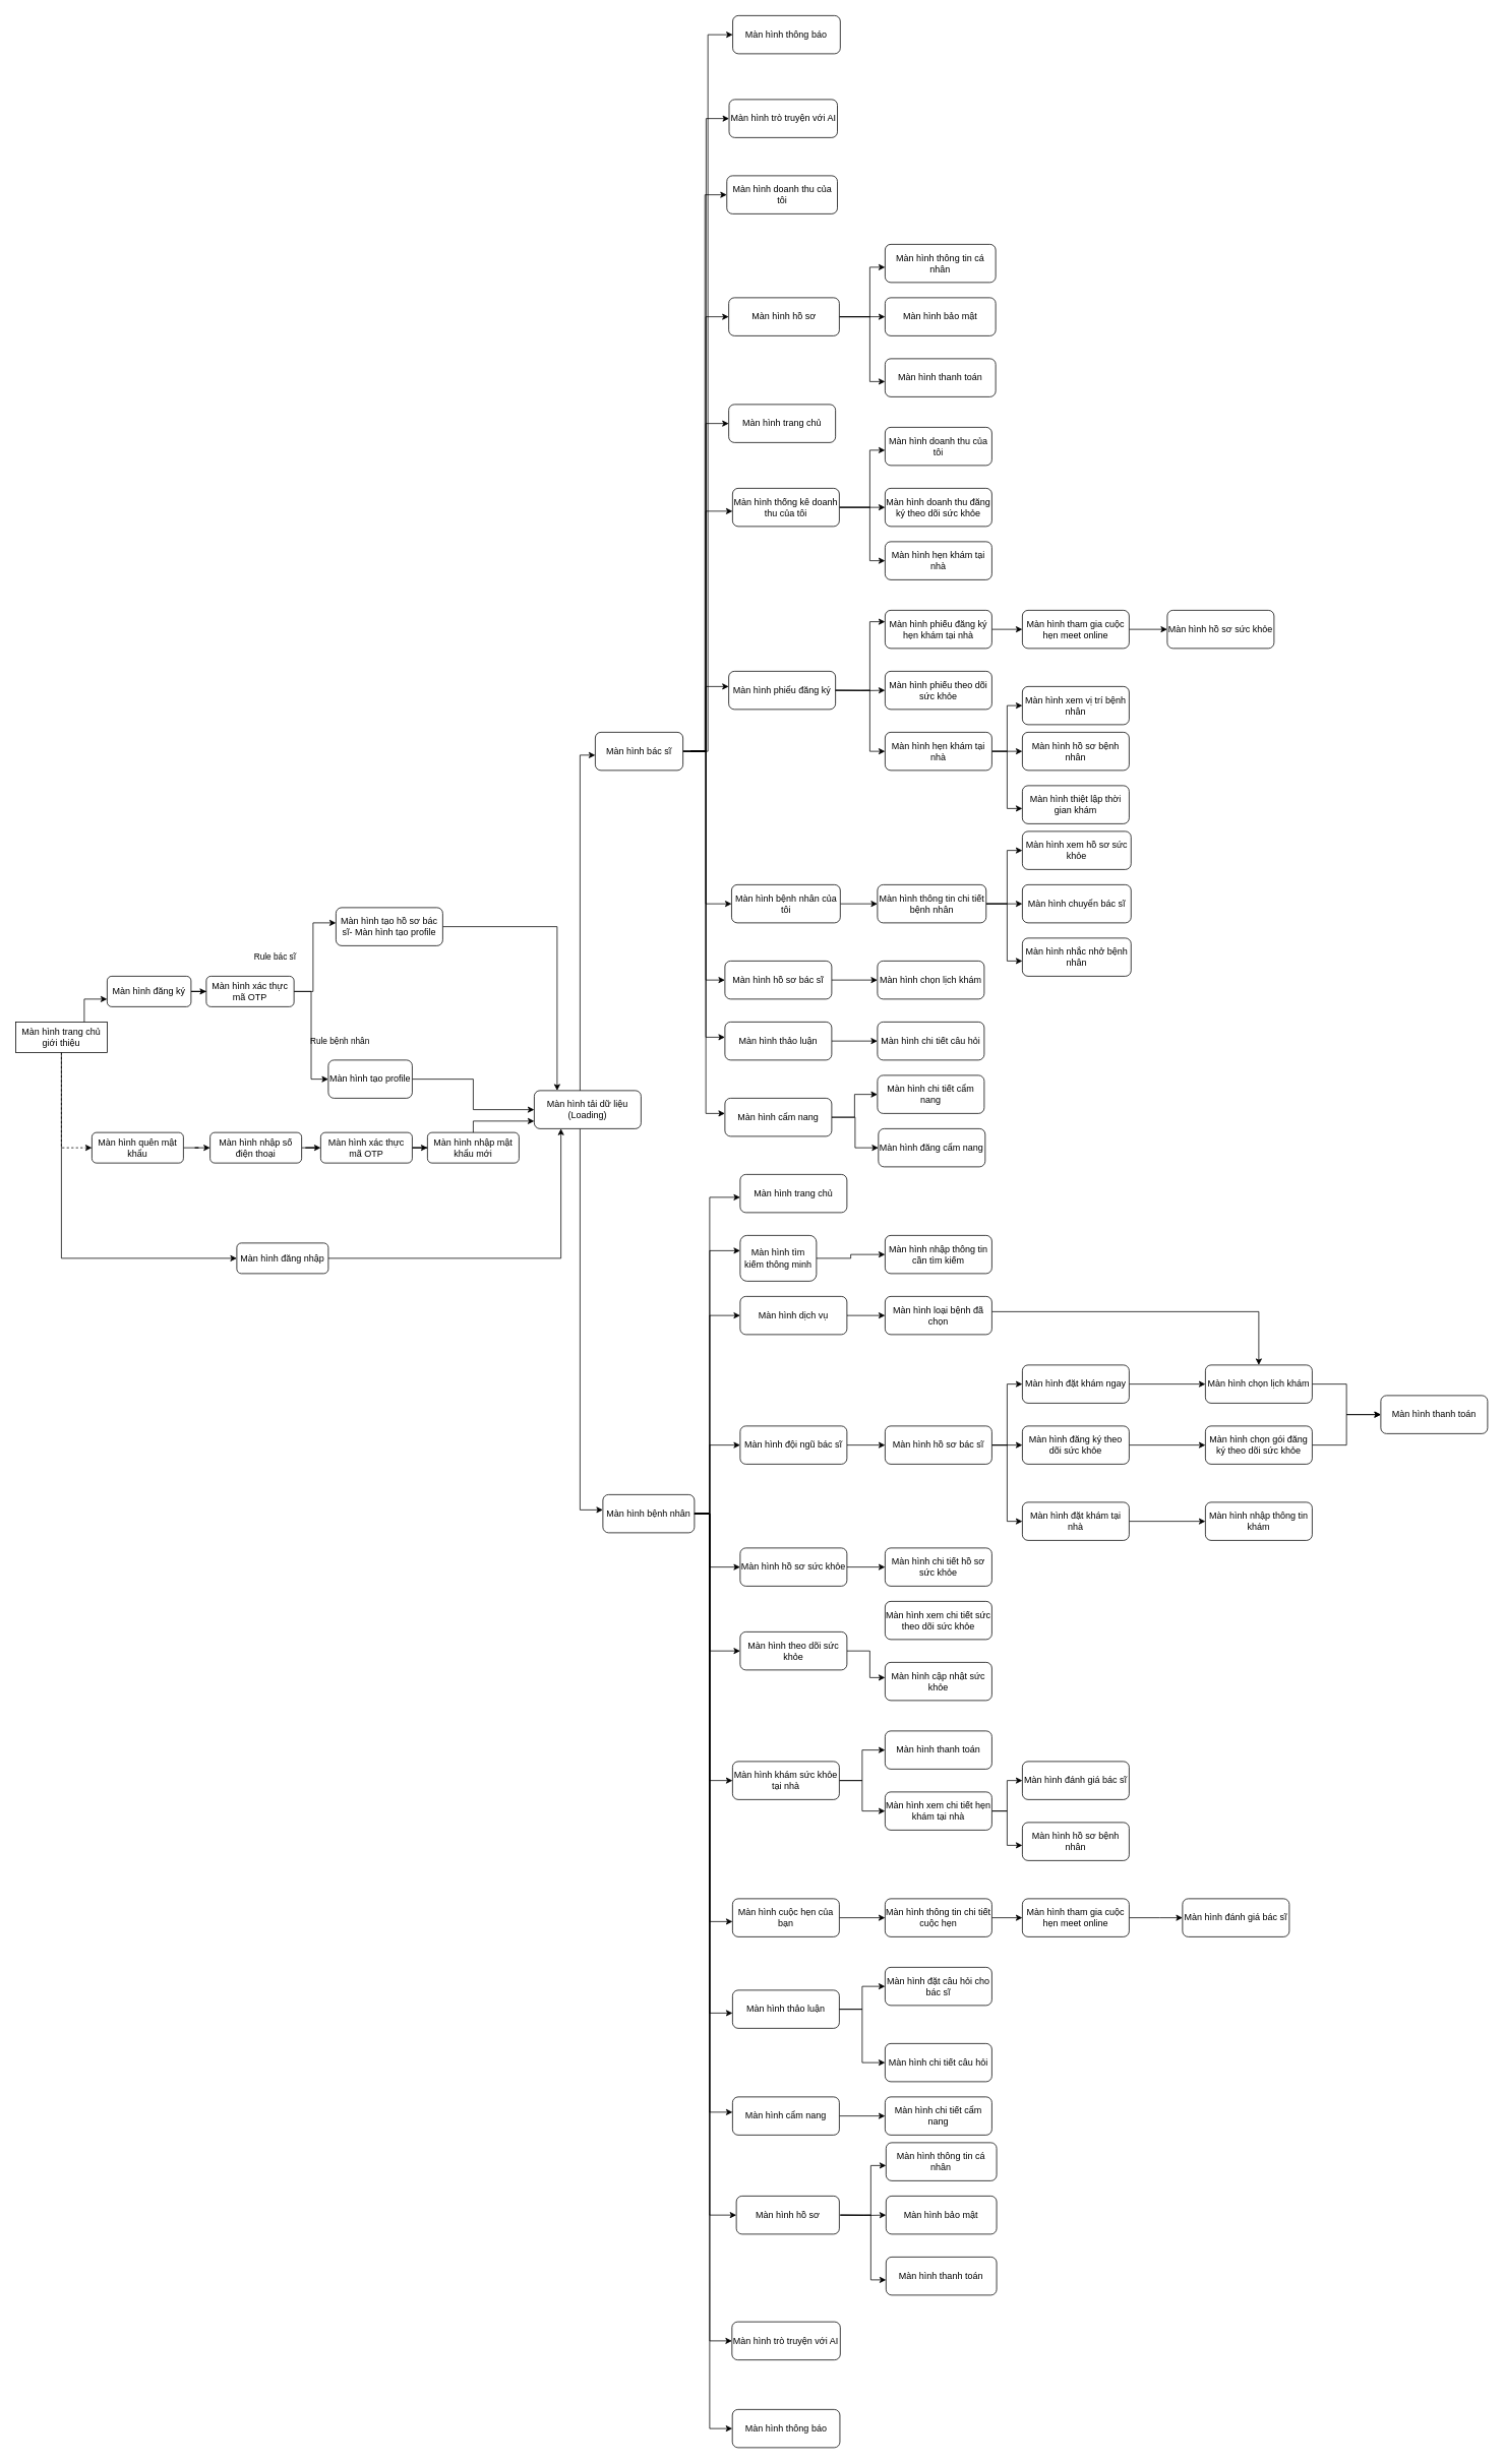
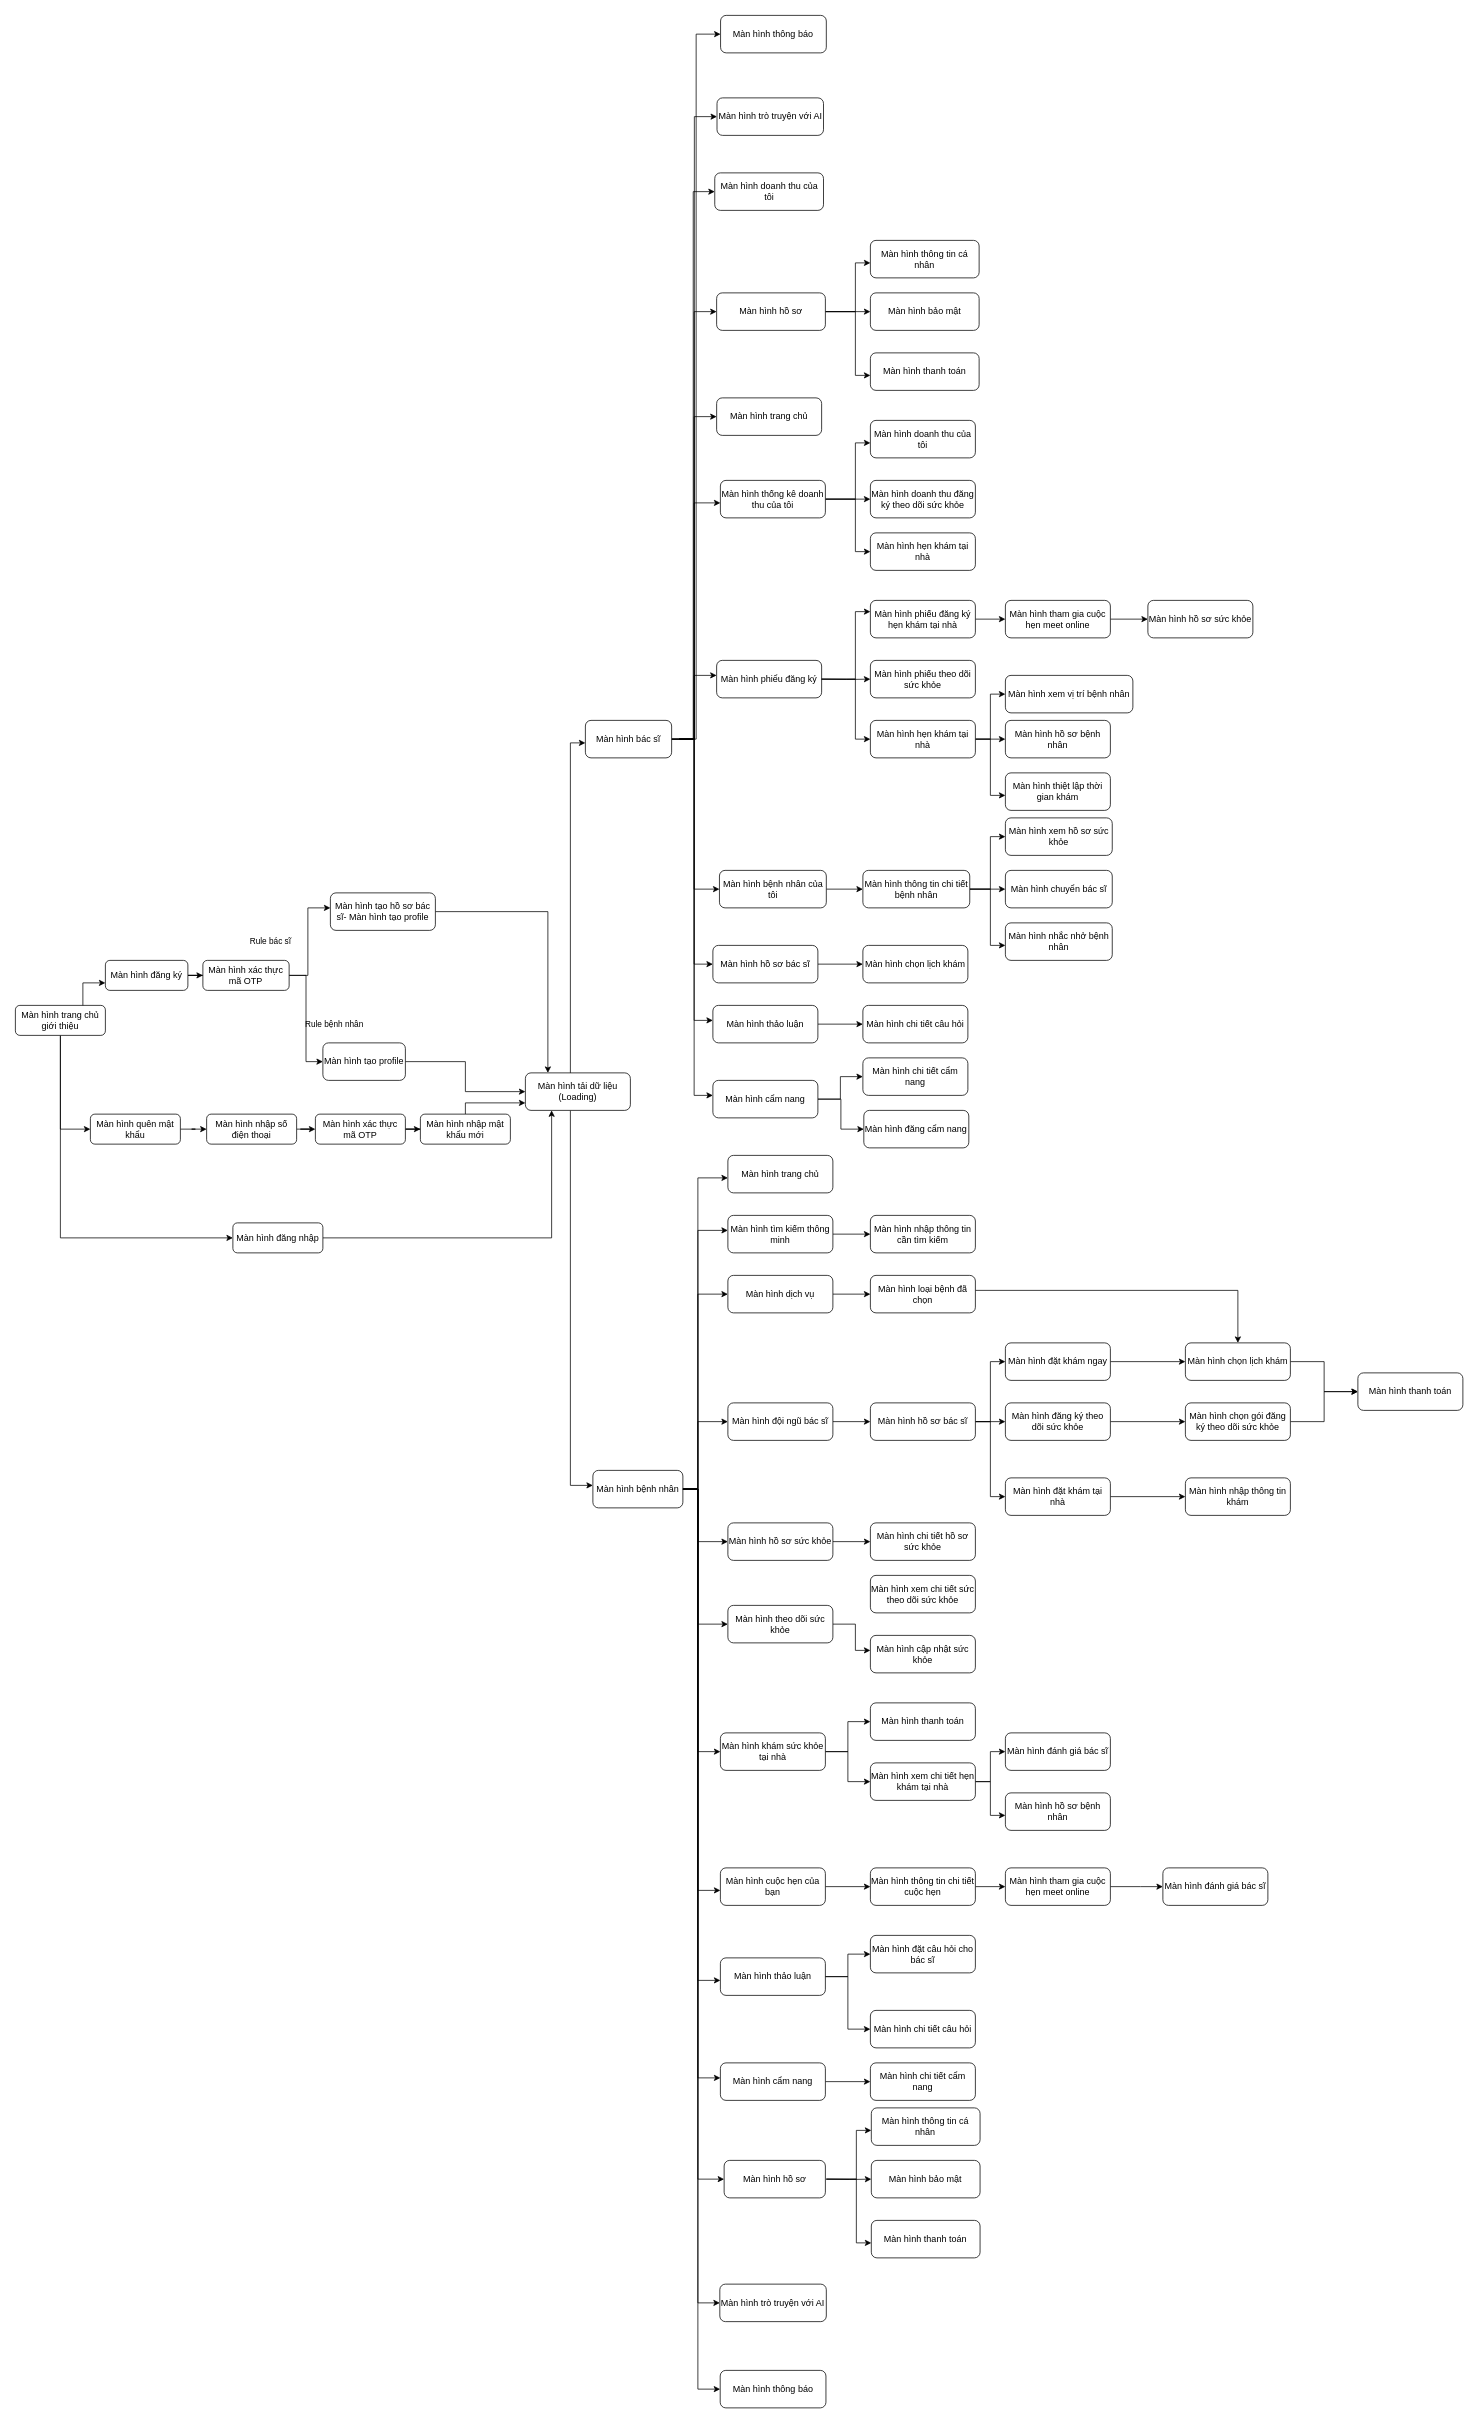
- <mxCell id="131" value="Màn hình xem vị trí bệnh nhân" style="rounded=1;whiteSpace=wrap;html=1;" parent="1" vertex="1"><mxGeometry x="1340" y="900" width="140" height="50" as="geometry" /></mxCell>
+ <mxCell id="131" value="Màn hình xem vị trí bệnh nhân" style="rounded=1;whiteSpace=wrap;html=1;" parent="1" vertex="1"><mxGeometry x="1340" y="900" width="170" height="50" as="geometry" /></mxCell>
- <mxCell id="4" value="Màn hình trang chủ giới thiệu" style="whiteSpace=wrap;html=1;rounded=0;" parent="1" vertex="1"><mxGeometry x="20" y="1340" width="120" height="40" as="geometry" /></mxCell>
+ <mxCell id="4" value="Màn hình trang chủ giới thiệu" style="rounded=1;whiteSpace=wrap;html=1;" parent="1" vertex="1"><mxGeometry x="20" y="1340" width="120" height="40" as="geometry" /></mxCell>
- <mxCell id="3" value="" style="edgeStyle=orthogonalEdgeStyle;rounded=0;orthogonalLoop=1;jettySize=auto;html=1;dashed=1;" edge="1" parent="1" source="4" target="149"><mxGeometry relative="1" as="geometry"><Array as="points"><mxPoint x="80" y="1505" /></Array></mxGeometry></mxCell>
+ <mxCell id="3" value="" style="edgeStyle=orthogonalEdgeStyle;rounded=0;orthogonalLoop=1;jettySize=auto;html=1;" edge="1" parent="1" source="4" target="149"><mxGeometry relative="1" as="geometry"><Array as="points"><mxPoint x="80" y="1505" /></Array></mxGeometry></mxCell>
- <mxCell id="41" value="Màn hình tìm kiếm thông minh" style="rounded=1;whiteSpace=wrap;html=1;" parent="1" vertex="1"><mxGeometry x="970" y="1620" width="100" height="60" as="geometry" /></mxCell>
+ <mxCell id="41" value="Màn hình tìm kiếm thông minh" style="rounded=1;whiteSpace=wrap;html=1;" parent="1" vertex="1"><mxGeometry x="970" y="1620" width="140" height="50" as="geometry" /></mxCell>
